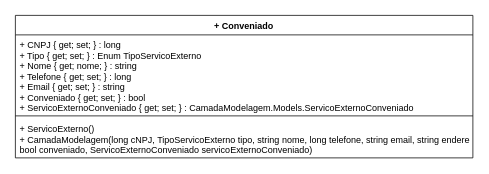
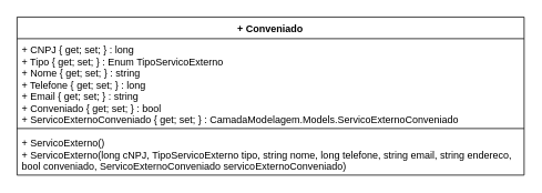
- <mxCell id="3" value="+ CNPJ { get; set; } : long&#10;+ Tipo { get; set; } : Enum TipoServicoExterno&#10;+ Nome { get; nome; } : string&#10;+ Telefone { get; set; } : long&#10;+ Email { get; set; } : string&#10;+ Conveniado { get; set; } : bool&#10;+ ServicoExternoConveniado { get; set; } : CamadaModelagem.Models.ServicoExternoConveniado" style="text;strokeColor=none;fillColor=none;align=left;verticalAlign=top;spacingLeft=4;spacingRight=4;overflow=hidden;rotatable=0;points=[[0,0.5],[1,0.5]];portConstraint=eastwest;" vertex="1" parent="2"><mxGeometry y="26" width="610" height="104" as="geometry" /></mxCell>
+ <mxCell id="3" value="+ CNPJ { get; set; } : long&#10;+ Tipo { get; set; } : Enum TipoServicoExterno&#10;+ Nome { get; set; } : string&#10;+ Telefone { get; set; } : long&#10;+ Email { get; set; } : string&#10;+ Conveniado { get; set; } : bool&#10;+ ServicoExternoConveniado { get; set; } : CamadaModelagem.Models.ServicoExternoConveniado" style="text;strokeColor=none;fillColor=none;align=left;verticalAlign=top;spacingLeft=4;spacingRight=4;overflow=hidden;rotatable=0;points=[[0,0.5],[1,0.5]];portConstraint=eastwest;" vertex="1" parent="2"><mxGeometry y="26" width="610" height="104" as="geometry" /></mxCell>
- <mxCell id="5" value="+ ServicoExterno()&#10;+ CamadaModelagem(long cNPJ, TipoServicoExterno tipo, string nome, long telefone, string email, string endereco, &#10;bool conveniado, ServicoExternoConveniado servicoExternoConveniado)" style="text;strokeColor=none;fillColor=none;align=left;verticalAlign=top;spacingLeft=4;spacingRight=4;overflow=hidden;rotatable=0;points=[[0,0.5],[1,0.5]];portConstraint=eastwest;" vertex="1" parent="2"><mxGeometry y="138" width="610" height="52" as="geometry" /></mxCell>
+ <mxCell id="5" value="+ ServicoExterno()&#10;+ ServicoExterno(long cNPJ, TipoServicoExterno tipo, string nome, long telefone, string email, string endereco, &#10;bool conveniado, ServicoExternoConveniado servicoExternoConveniado)" style="text;strokeColor=none;fillColor=none;align=left;verticalAlign=top;spacingLeft=4;spacingRight=4;overflow=hidden;rotatable=0;points=[[0,0.5],[1,0.5]];portConstraint=eastwest;" vertex="1" parent="2"><mxGeometry y="138" width="610" height="52" as="geometry" /></mxCell>
